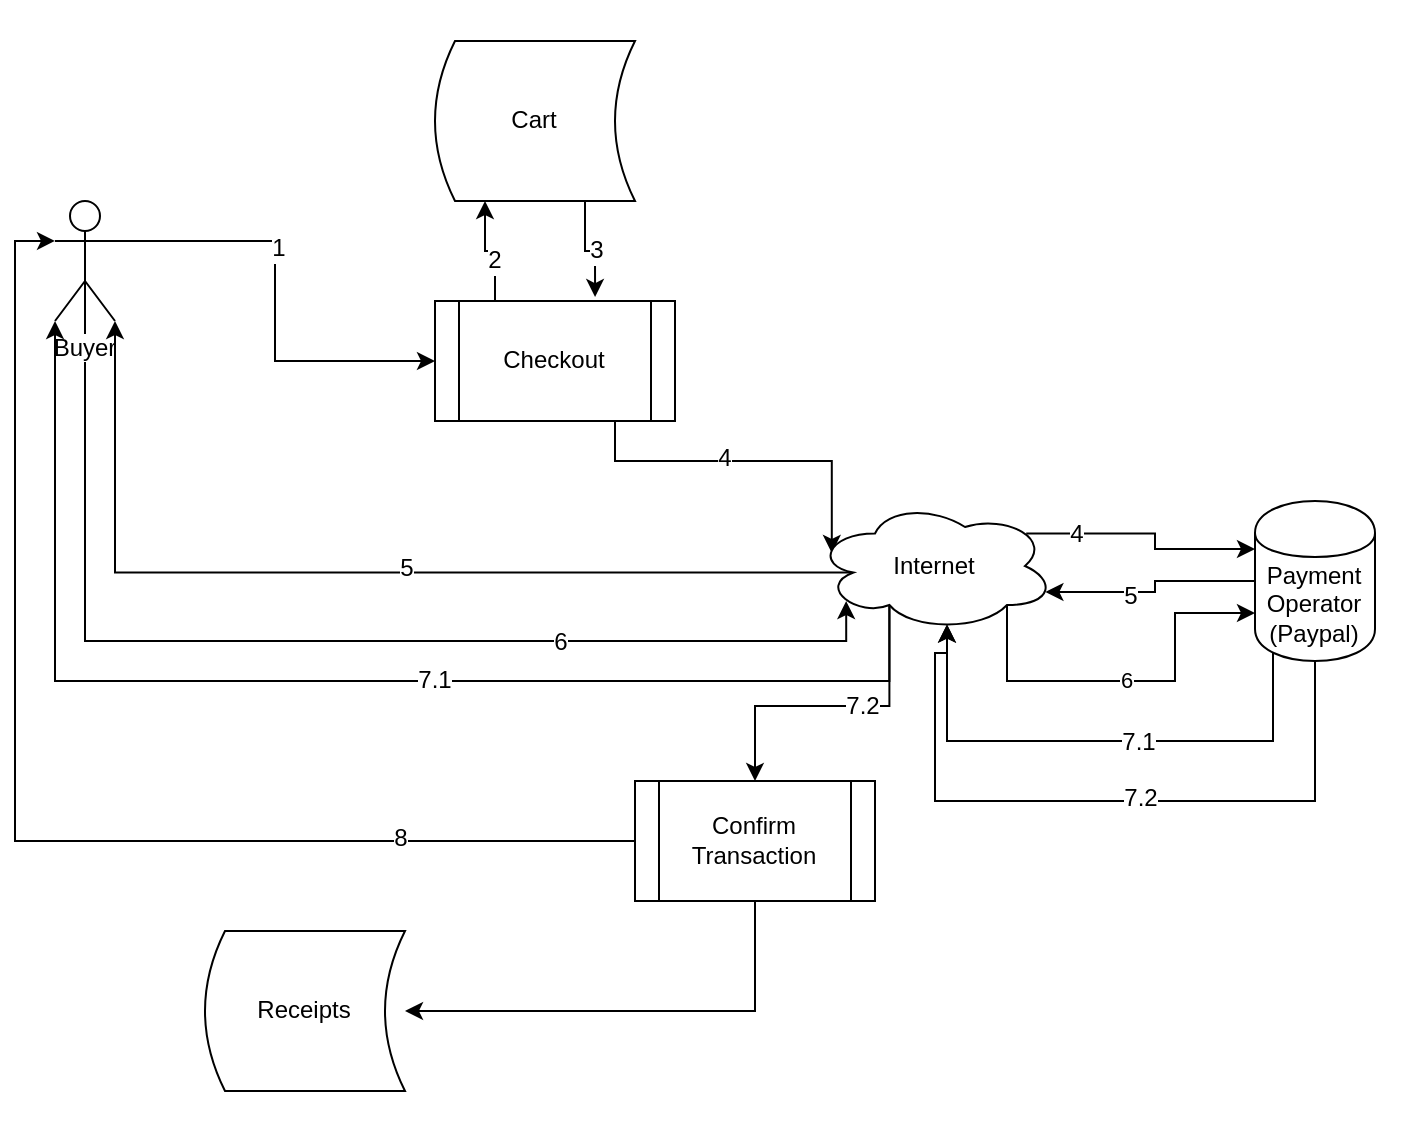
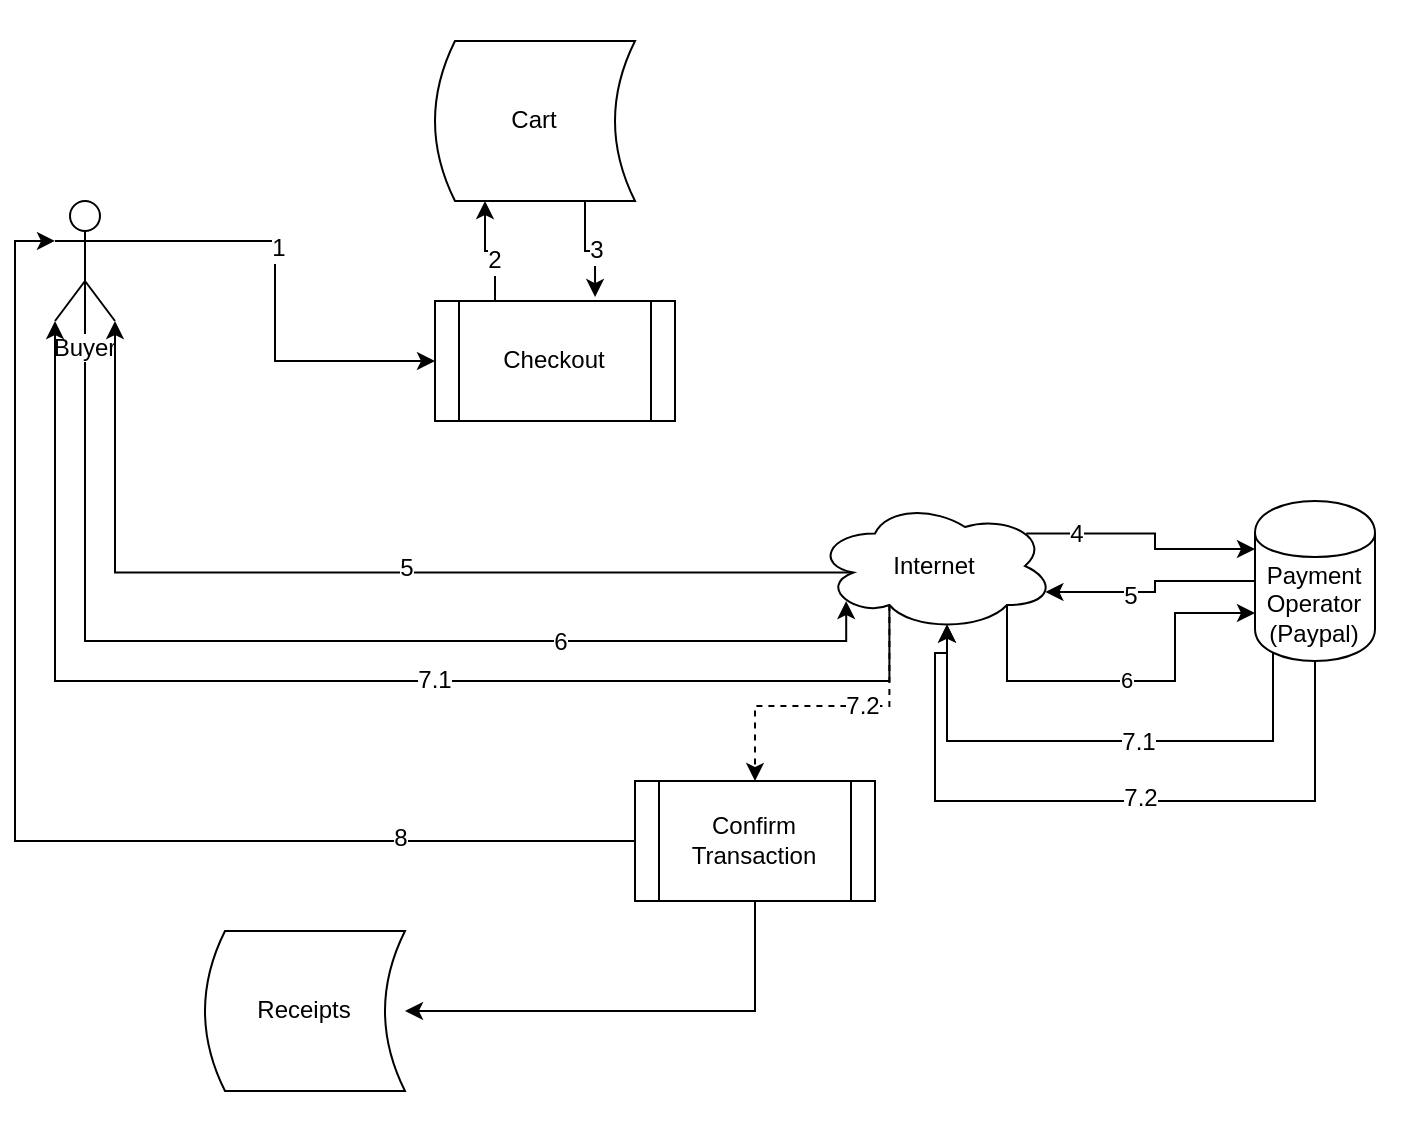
- <mxCell id="12" style="edgeStyle=orthogonalEdgeStyle;rounded=0;orthogonalLoop=1;jettySize=auto;html=1;exitX=0.75;exitY=1;exitDx=0;exitDy=0;entryX=0.07;entryY=0.4;entryDx=0;entryDy=0;entryPerimeter=0;" edge="1" parent="1" source="14" target="24"><mxGeometry relative="1" as="geometry" /></mxCell>
- <mxCell id="13" value="4" style="text;html=1;align=center;verticalAlign=middle;resizable=0;points=[];labelBackgroundColor=#ffffff;" vertex="1" connectable="0" parent="12"><mxGeometry x="-0.157" y="2" relative="1" as="geometry"><mxPoint as="offset" /></mxGeometry></mxCell>
- <mxCell id="20" style="edgeStyle=orthogonalEdgeStyle;rounded=0;orthogonalLoop=1;jettySize=auto;html=1;exitX=0.31;exitY=0.8;exitDx=0;exitDy=0;exitPerimeter=0;entryX=0.5;entryY=0;entryDx=0;entryDy=0;" edge="1" parent="1" source="24" target="35"><mxGeometry relative="1" as="geometry" /></mxCell>
+ <mxCell id="20" style="edgeStyle=orthogonalEdgeStyle;rounded=0;orthogonalLoop=1;jettySize=auto;html=1;exitX=0.31;exitY=0.8;exitDx=0;exitDy=0;exitPerimeter=0;entryX=0.5;entryY=0;entryDx=0;entryDy=0;dashed=1;" edge="1" parent="1" source="24" target="35"><mxGeometry relative="1" as="geometry" /></mxCell>
